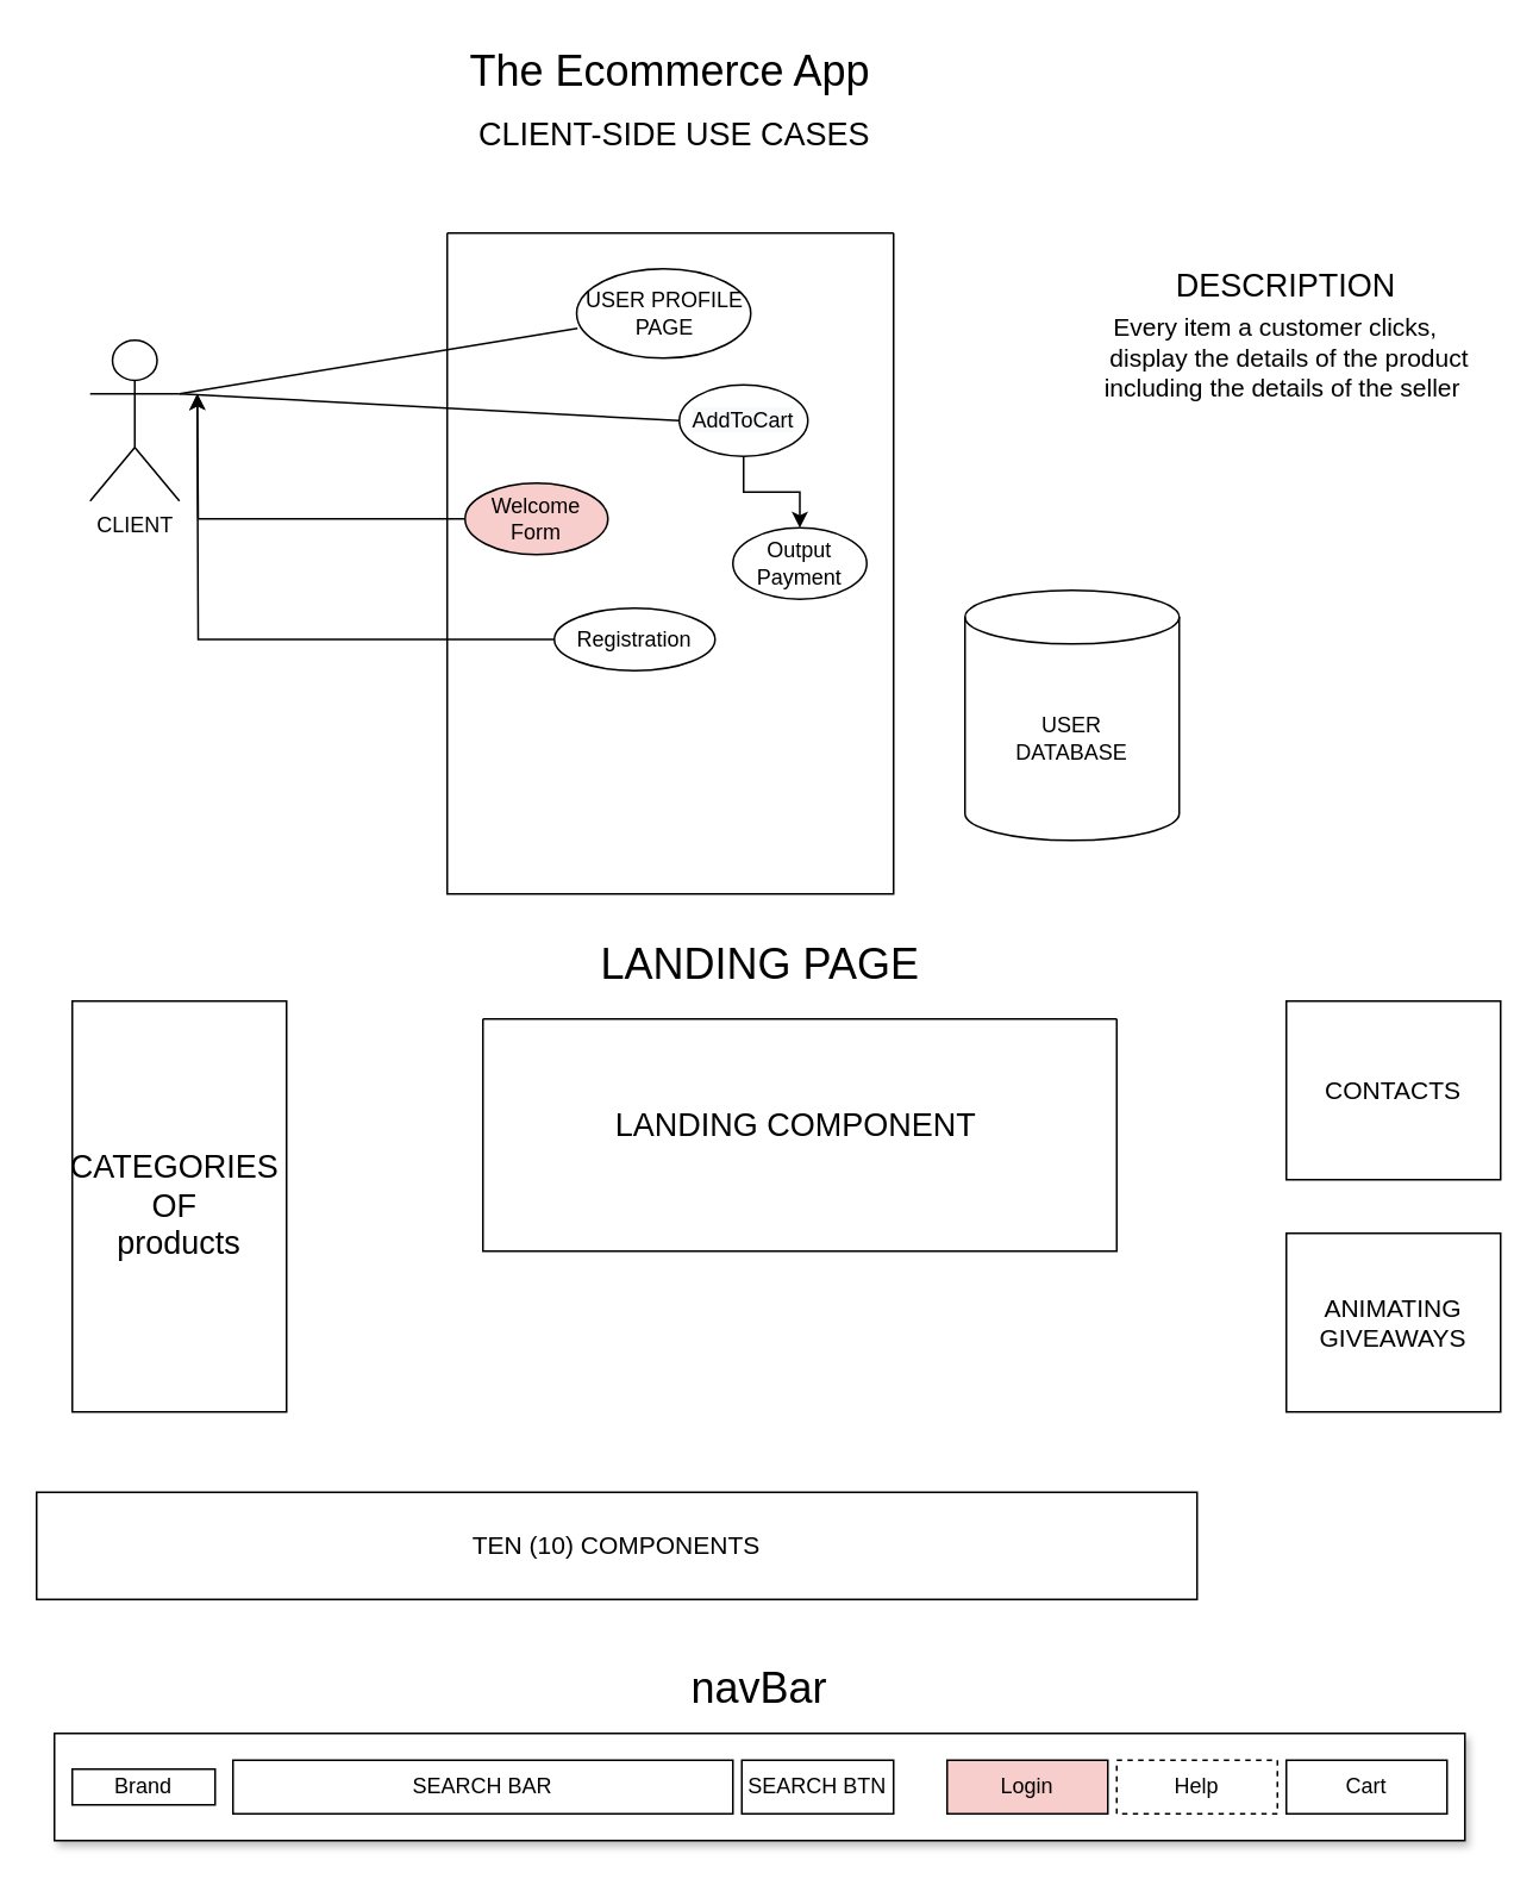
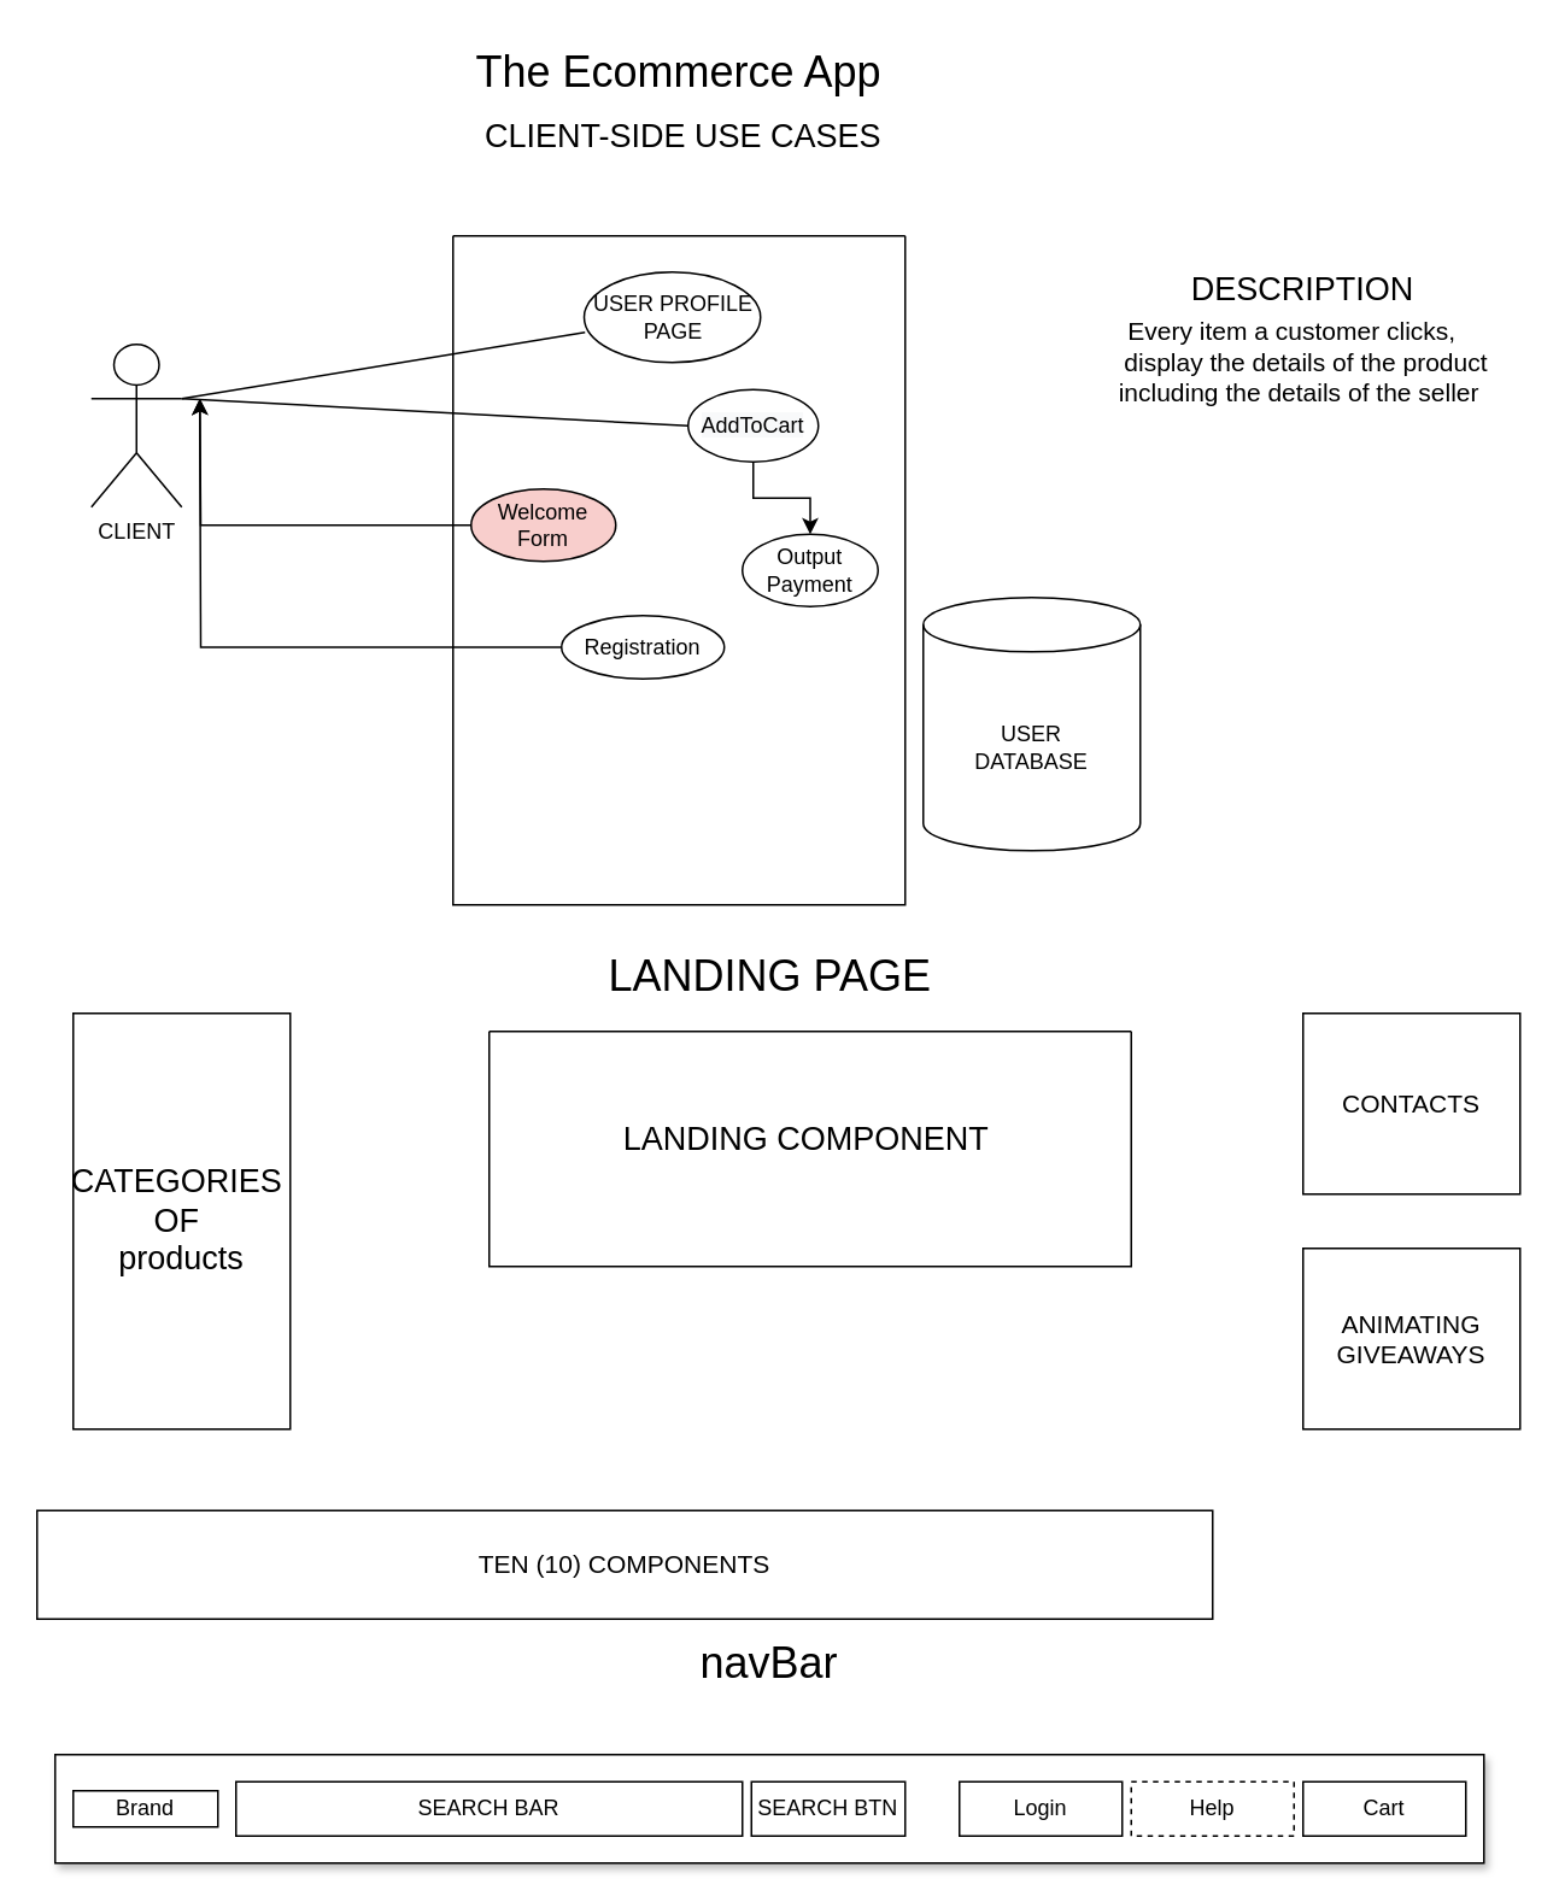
- <mxCell id="4" value="USER&lt;br&gt;DATABASE" style="shape=cylinder3;whiteSpace=wrap;html=1;boundedLbl=1;backgroundOutline=1;size=15;" vertex="1" parent="1"><mxGeometry x="540" y="330" width="120" height="140" as="geometry" /></mxCell>
+ <mxCell id="4" value="USER&lt;br&gt;DATABASE" style="shape=cylinder3;whiteSpace=wrap;html=1;boundedLbl=1;backgroundOutline=1;size=15;" vertex="1" parent="1"><mxGeometry x="510" y="330" width="120" height="140" as="geometry" /></mxCell>
- <mxCell id="28" value="&lt;font style=&quot;font-size: 24px&quot;&gt;navBar&lt;/font&gt;" style="text;html=1;strokeColor=none;fillColor=none;align=center;verticalAlign=middle;whiteSpace=wrap;rounded=0;" vertex="1" parent="1"><mxGeometry x="350" y="930" width="150" height="30" as="geometry" /></mxCell>
+ <mxCell id="28" value="&lt;font style=&quot;font-size: 24px&quot;&gt;navBar&lt;/font&gt;" style="text;html=1;strokeColor=none;fillColor=none;align=center;verticalAlign=middle;whiteSpace=wrap;rounded=0;" vertex="1" parent="1"><mxGeometry x="350" y="905" width="150" height="30" as="geometry" /></mxCell>
- <mxCell id="30" value="Login" style="rounded=0;whiteSpace=wrap;html=1;align=center;fillColor=#f8cecc;" vertex="1" parent="1"><mxGeometry x="530" y="985" width="90" height="30" as="geometry" /></mxCell>
+ <mxCell id="30" value="Login" style="rounded=0;whiteSpace=wrap;html=1;align=center;" vertex="1" parent="1"><mxGeometry x="530" y="985" width="90" height="30" as="geometry" /></mxCell>
